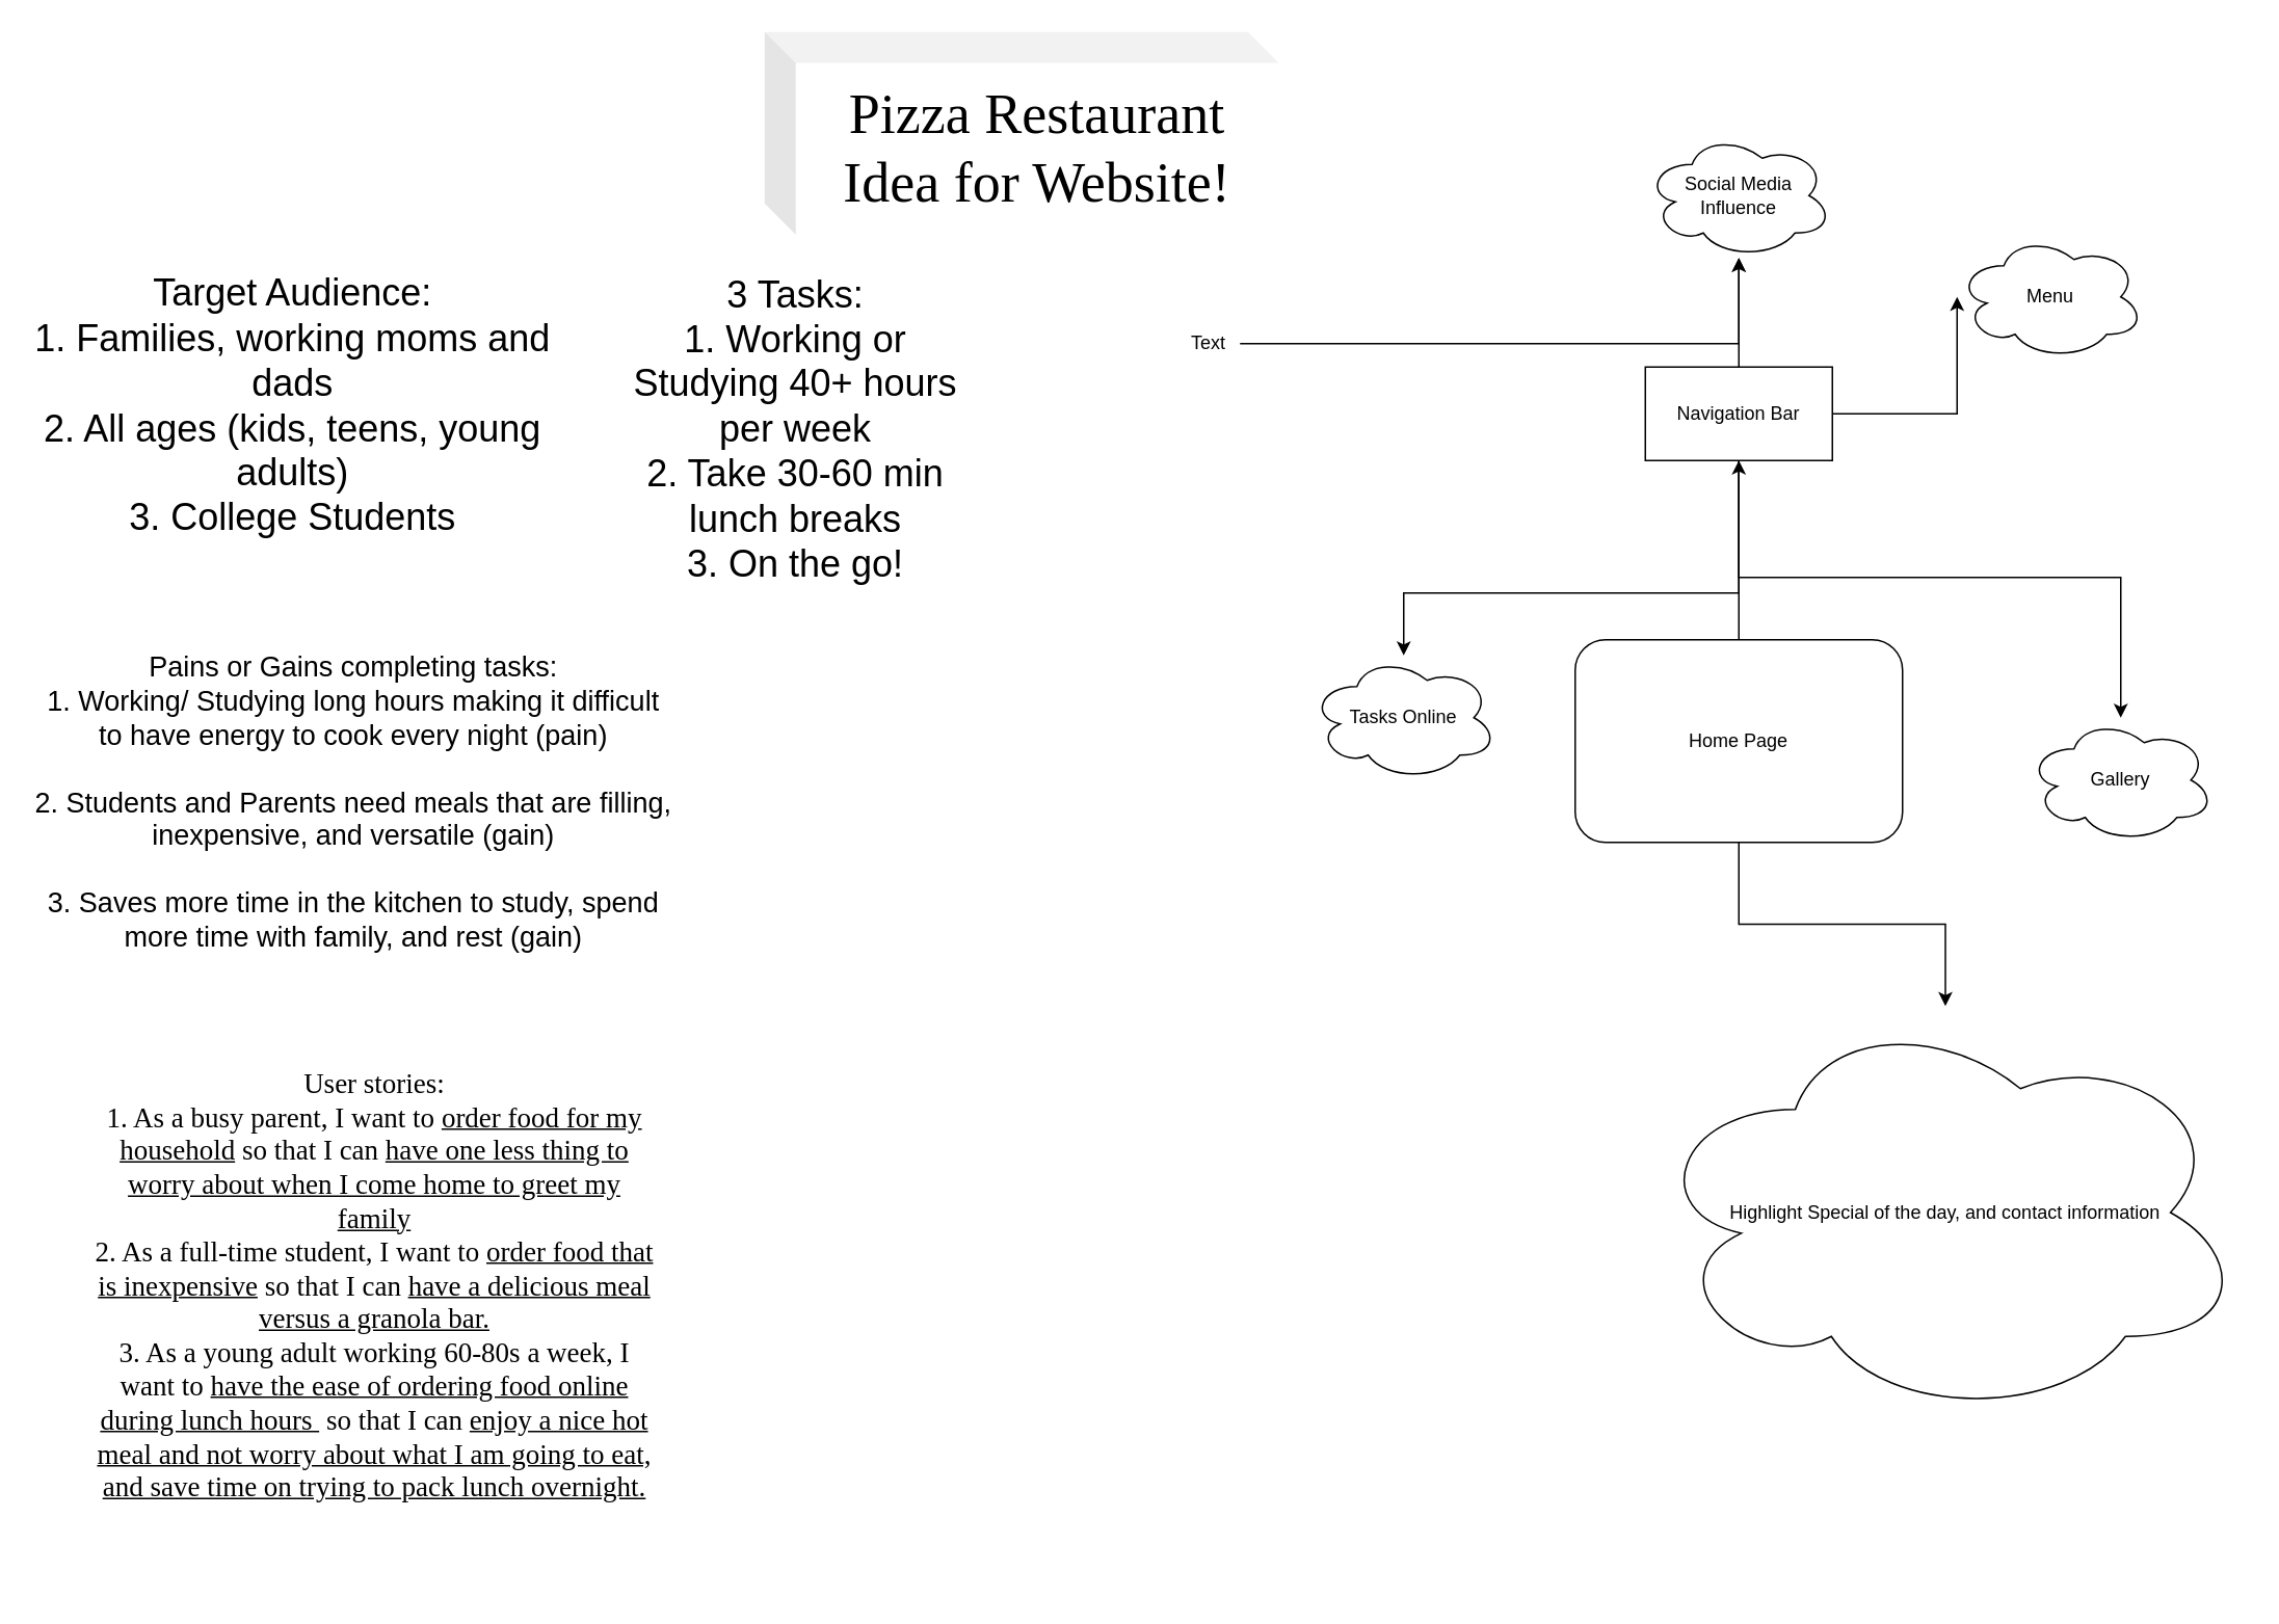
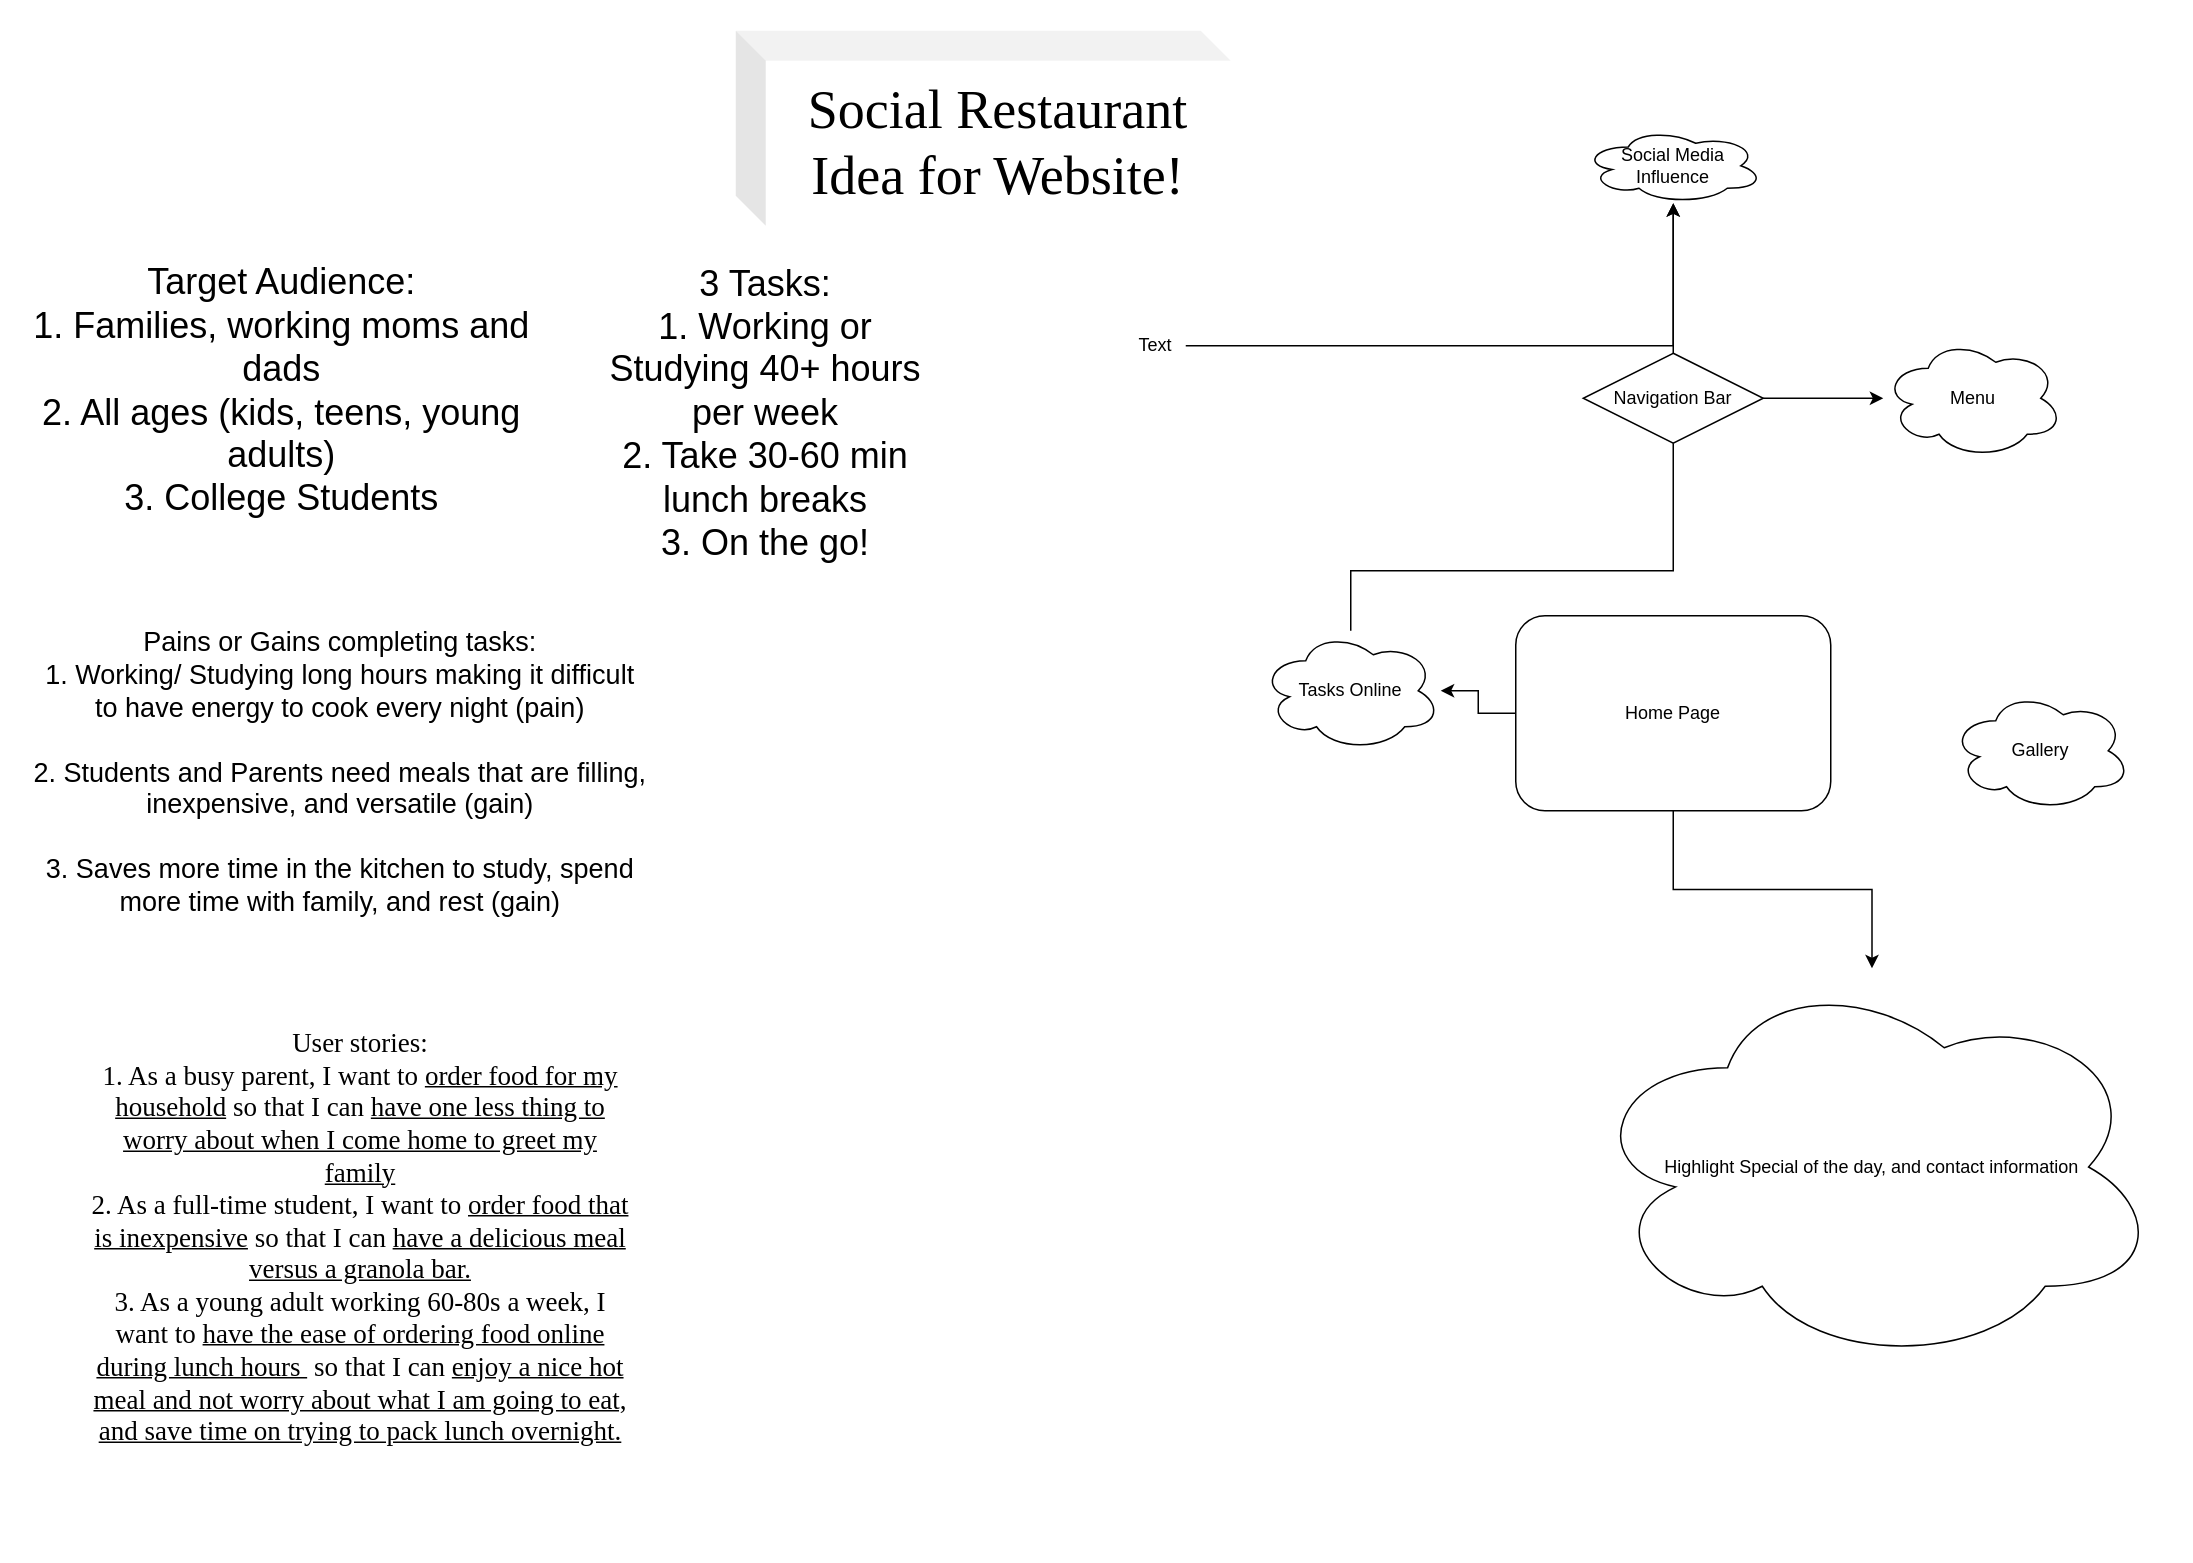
- <mxCell id="7" value="&lt;font face=&quot;Times New Roman&quot; style=&quot;font-size: 36px&quot;&gt;Pizza Restaurant Idea for Website!&lt;/font&gt;" style="shape=cube;whiteSpace=wrap;html=1;boundedLbl=1;backgroundOutline=1;darkOpacity=0.05;darkOpacity2=0.1;rounded=0;strokeColor=none;fillColor=none;" vertex="1" parent="1"><mxGeometry x="490" y="20" width="330" height="130" as="geometry" /></mxCell>
+ <mxCell id="7" value="&lt;font face=&quot;Times New Roman&quot; style=&quot;font-size: 36px&quot;&gt;Social Restaurant Idea for Website!&lt;/font&gt;" style="shape=cube;whiteSpace=wrap;html=1;boundedLbl=1;backgroundOutline=1;darkOpacity=0.05;darkOpacity2=0.1;rounded=0;strokeColor=none;fillColor=none;" vertex="1" parent="1"><mxGeometry x="490" y="20" width="330" height="130" as="geometry" /></mxCell>
- <mxCell id="18" value="Social Media Influence" style="ellipse;shape=cloud;whiteSpace=wrap;html=1;" vertex="1" parent="1"><mxGeometry x="1055" y="85" width="120" height="80" as="geometry" /></mxCell>
+ <mxCell id="18" value="Social Media Influence" style="ellipse;shape=cloud;whiteSpace=wrap;html=1;" vertex="1" parent="1"><mxGeometry x="1055" y="85" width="120" height="50" as="geometry" /></mxCell>
- <mxCell id="17" value="Menu" style="ellipse;shape=cloud;whiteSpace=wrap;html=1;" vertex="1" parent="1"><mxGeometry x="1255" y="150" width="120" height="80" as="geometry" /></mxCell>
+ <mxCell id="17" value="Menu" style="ellipse;shape=cloud;whiteSpace=wrap;html=1;" vertex="1" parent="1"><mxGeometry x="1255" y="225" width="120" height="80" as="geometry" /></mxCell>
- <mxCell id="6" value="Text" style="text;html=1;strokeColor=none;fillColor=none;align=center;verticalAlign=middle;whiteSpace=wrap;rounded=0;" vertex="1" parent="1"><mxGeometry x="755" y="210" width="40" height="20" as="geometry" /></mxCell>
+ <mxCell id="6" value="Text" style="text;html=1;strokeColor=none;fillColor=none;align=center;verticalAlign=middle;whiteSpace=wrap;rounded=0;" vertex="1" parent="1"><mxGeometry x="750" y="220" width="40" height="20" as="geometry" /></mxCell>
- <mxCell id="16" value="Navigation Bar" style="whiteSpace=wrap;html=1;" vertex="1" parent="1"><mxGeometry x="1055" y="235" width="120" height="60" as="geometry" /></mxCell>
+ <mxCell id="16" value="Navigation Bar" style="rhombus;whiteSpace=wrap;html=1;" vertex="1" parent="1"><mxGeometry x="1055" y="235" width="120" height="60" as="geometry" /></mxCell>
- <mxCell id="14" style="edgeStyle=orthogonalEdgeStyle;rounded=0;orthogonalLoop=1;jettySize=auto;html=1;" edge="1" parent="1" source="16" target="20"><mxGeometry relative="1" as="geometry"><mxPoint x="1360" y="500" as="targetPoint" /><Array as="points"><mxPoint x="1115" y="370" /><mxPoint x="1360" y="370" /></Array></mxGeometry></mxCell>
- <mxCell id="9" value="" style="edgeStyle=orthogonalEdgeStyle;rounded=0;orthogonalLoop=1;jettySize=auto;html=1;" edge="1" parent="1" source="11" target="16"><mxGeometry relative="1" as="geometry" /></mxCell>
+ <mxCell id="9" value="" style="edgeStyle=orthogonalEdgeStyle;rounded=0;orthogonalLoop=1;jettySize=auto;html=1;" edge="1" parent="1" source="11" target="21"><mxGeometry relative="1" as="geometry" /></mxCell>
- <mxCell id="15" style="edgeStyle=orthogonalEdgeStyle;rounded=0;orthogonalLoop=1;jettySize=auto;html=1;" edge="1" parent="1" source="16" target="21"><mxGeometry relative="1" as="geometry"><mxPoint x="900" y="460" as="targetPoint" /><Array as="points"><mxPoint x="1115" y="380" /><mxPoint x="900" y="380" /></Array></mxGeometry></mxCell>
+ <mxCell id="15" style="edgeStyle=orthogonalEdgeStyle;rounded=0;orthogonalLoop=1;jettySize=auto;html=1;endArrow=none;" edge="1" parent="1" source="16" target="21"><mxGeometry relative="1" as="geometry"><mxPoint x="900" y="460" as="targetPoint" /><Array as="points"><mxPoint x="1115" y="380" /><mxPoint x="900" y="380" /></Array></mxGeometry></mxCell>
